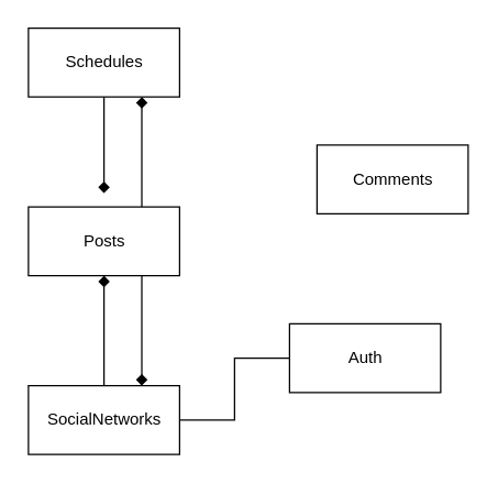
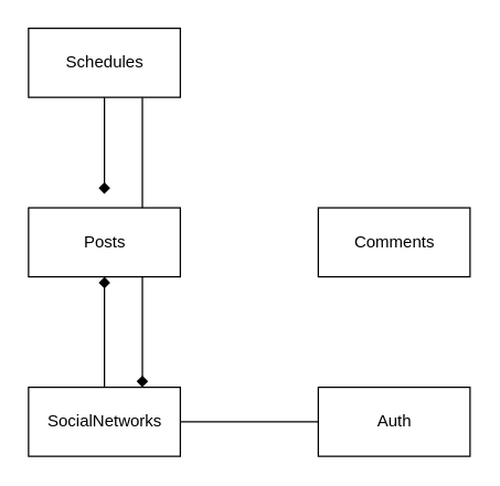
- <mxCell id="3" style="edgeStyle=orthogonalEdgeStyle;rounded=0;orthogonalLoop=1;jettySize=auto;html=1;exitX=0.75;exitY=0;exitDx=0;exitDy=0;entryX=0.75;entryY=1;entryDx=0;entryDy=0;endArrow=diamond;endFill=1;" edge="1" parent="1" source="4" target="11"><mxGeometry relative="1" as="geometry" /></mxCell>
+ <mxCell id="3" style="edgeStyle=orthogonalEdgeStyle;rounded=0;orthogonalLoop=1;jettySize=auto;html=1;exitX=0.75;exitY=0;exitDx=0;exitDy=0;entryX=0.75;entryY=1;entryDx=0;entryDy=0;endArrow=none;endFill=1;" edge="1" parent="1" source="4" target="11"><mxGeometry relative="1" as="geometry" /></mxCell>
- <mxCell id="5" value="Comments" style="html=1;" vertex="1" parent="1"><mxGeometry x="230" y="105" width="110" height="50" as="geometry" /></mxCell>
+ <mxCell id="5" value="Comments" style="html=1;" vertex="1" parent="1"><mxGeometry x="230" y="150" width="110" height="50" as="geometry" /></mxCell>
- <mxCell id="6" value="Auth" style="html=1;" vertex="1" parent="1"><mxGeometry x="210" y="235" width="110" height="50" as="geometry" /></mxCell>
+ <mxCell id="6" value="Auth" style="html=1;" vertex="1" parent="1"><mxGeometry x="230" y="280" width="110" height="50" as="geometry" /></mxCell>
